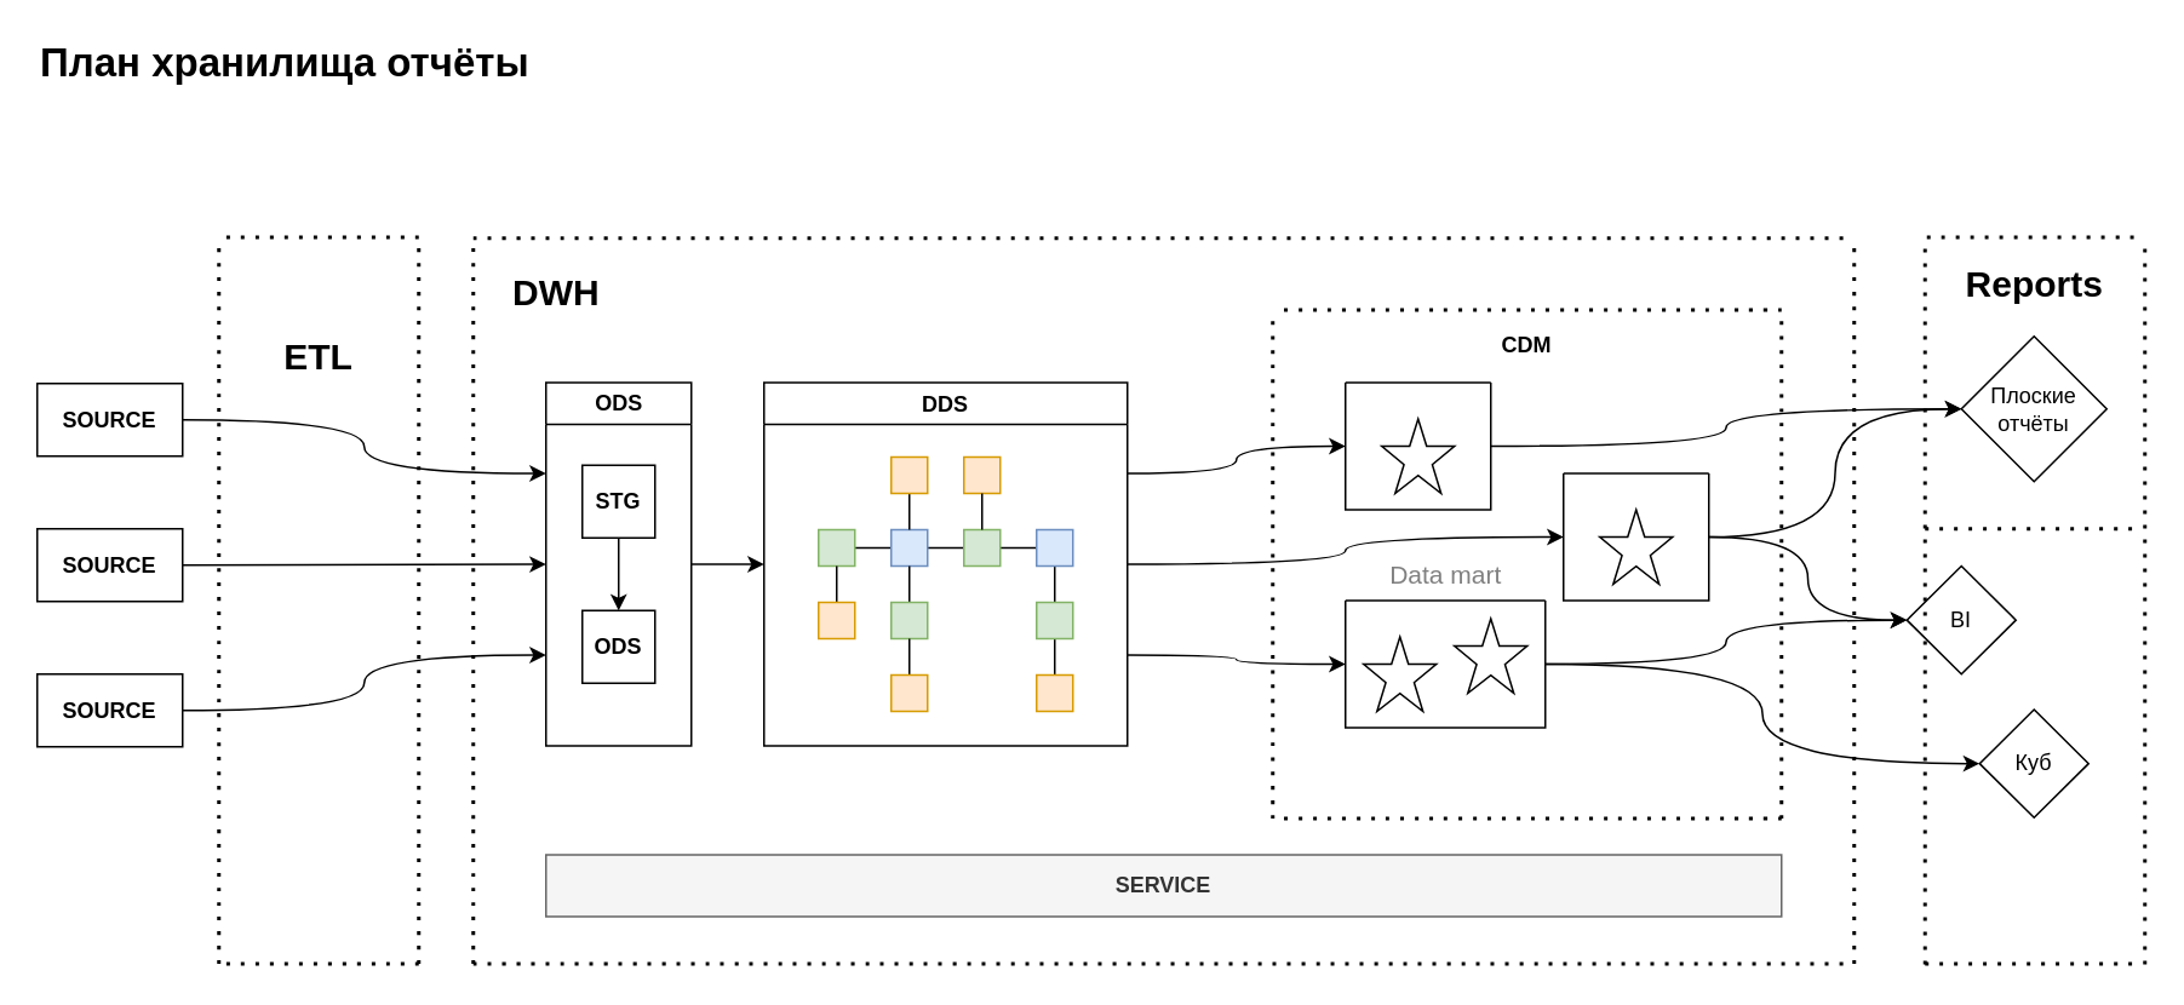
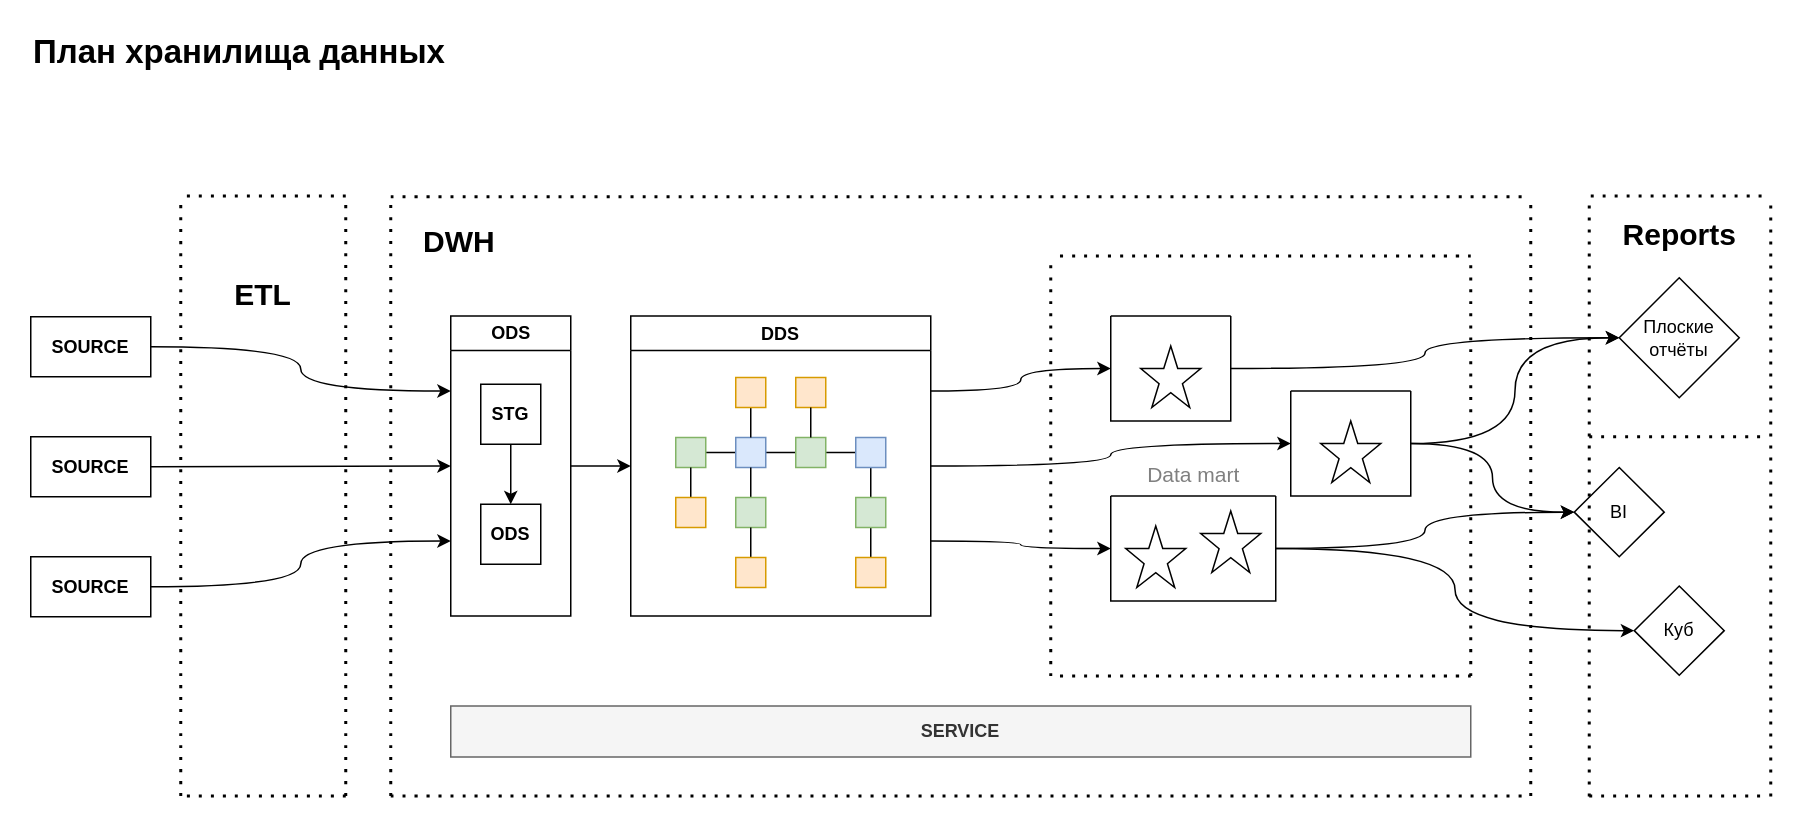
- <mxCell id="65" value="План хранилища отчёты" style="text;html=1;strokeColor=none;fillColor=none;align=left;verticalAlign=middle;whiteSpace=wrap;fontSize=22;fontStyle=1;rounded=0;" parent="1" vertex="1"><mxGeometry x="20" y="20" width="280" height="30" as="geometry" /></mxCell>
+ <mxCell id="65" value="План хранилища данных" style="text;html=1;strokeColor=none;fillColor=none;align=left;verticalAlign=middle;whiteSpace=wrap;fontSize=22;fontStyle=1;rounded=0;" parent="1" vertex="1"><mxGeometry x="20" y="20" width="280" height="30" as="geometry" /></mxCell>
- <mxCell id="51" value="CDM" style="text;html=1;strokeColor=none;fillColor=none;align=center;verticalAlign=middle;whiteSpace=wrap;fontStyle=1;rounded=0;" parent="1" vertex="1"><mxGeometry x="770" y="180" width="140" height="20" as="geometry" /></mxCell>
